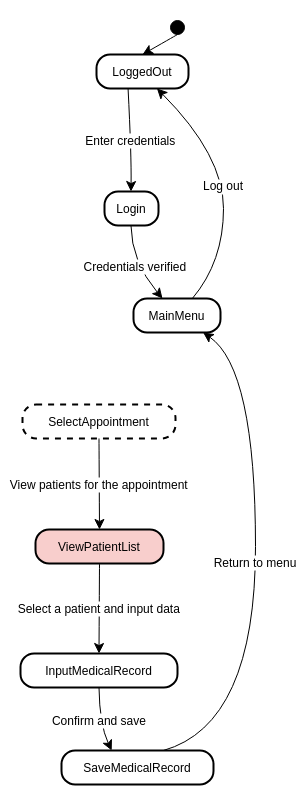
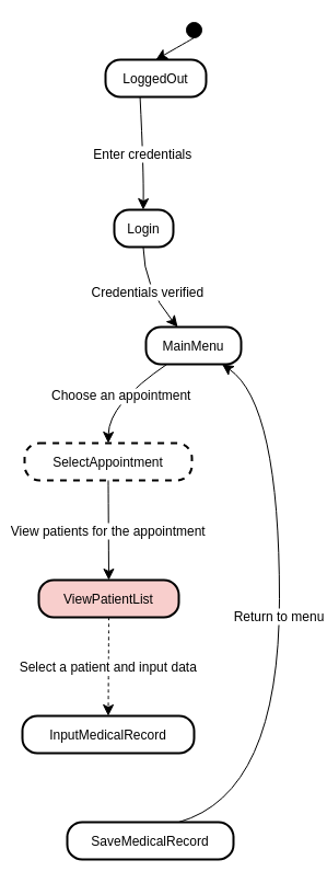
- <mxCell id="18" value="Log out" style="curved=1;startArrow=none;;exitX=0.68;exitY=-0.01;entryX=0.66;entryY=1.01;rounded=0;fontSize=12;startSize=8;endSize=8;" edge="1" parent="1" source="5" target="3"><mxGeometry relative="1" as="geometry"><Array as="points"><mxPoint x="223" y="261" /><mxPoint x="223" y="155" /></Array></mxGeometry></mxCell>
+ <mxCell id="13" value="Choose an appointment" style="curved=1;startArrow=none;;exitX=0.22;exitY=1;entryX=0.5;entryY=0.01;rounded=0;fontSize=12;startSize=8;endSize=8;" edge="1" parent="1" source="5" target="6"><mxGeometry relative="1" as="geometry"><Array as="points"><mxPoint x="99" y="368" /></Array></mxGeometry></mxCell>
- <mxCell id="15" value="Select a patient and input data" style="curved=1;startArrow=none;;exitX=0.5;exitY=1.01;entryX=0.5;entryY=0.01;rounded=0;fontSize=12;startSize=8;endSize=8;" edge="1" parent="1" source="7" target="8"><mxGeometry relative="1" as="geometry"><Array as="points" /></mxGeometry></mxCell>
+ <mxCell id="15" value="Select a patient and input data" style="curved=1;startArrow=none;exitX=0.5;exitY=1.01;entryX=0.5;entryY=0.01;rounded=0;fontSize=12;startSize=8;endSize=8;dashed=1;" edge="1" parent="1" source="7" target="8"><mxGeometry relative="1" as="geometry"><Array as="points" /></mxGeometry></mxCell>
- <mxCell id="16" value="Confirm and save" style="curved=1;startArrow=none;;exitX=0.5;exitY=1.02;entryX=0.33;entryY=0;rounded=0;fontSize=12;startSize=8;endSize=8;" edge="1" parent="1" source="8" target="9"><mxGeometry relative="1" as="geometry"><Array as="points"><mxPoint x="99" y="724" /></Array></mxGeometry></mxCell>
